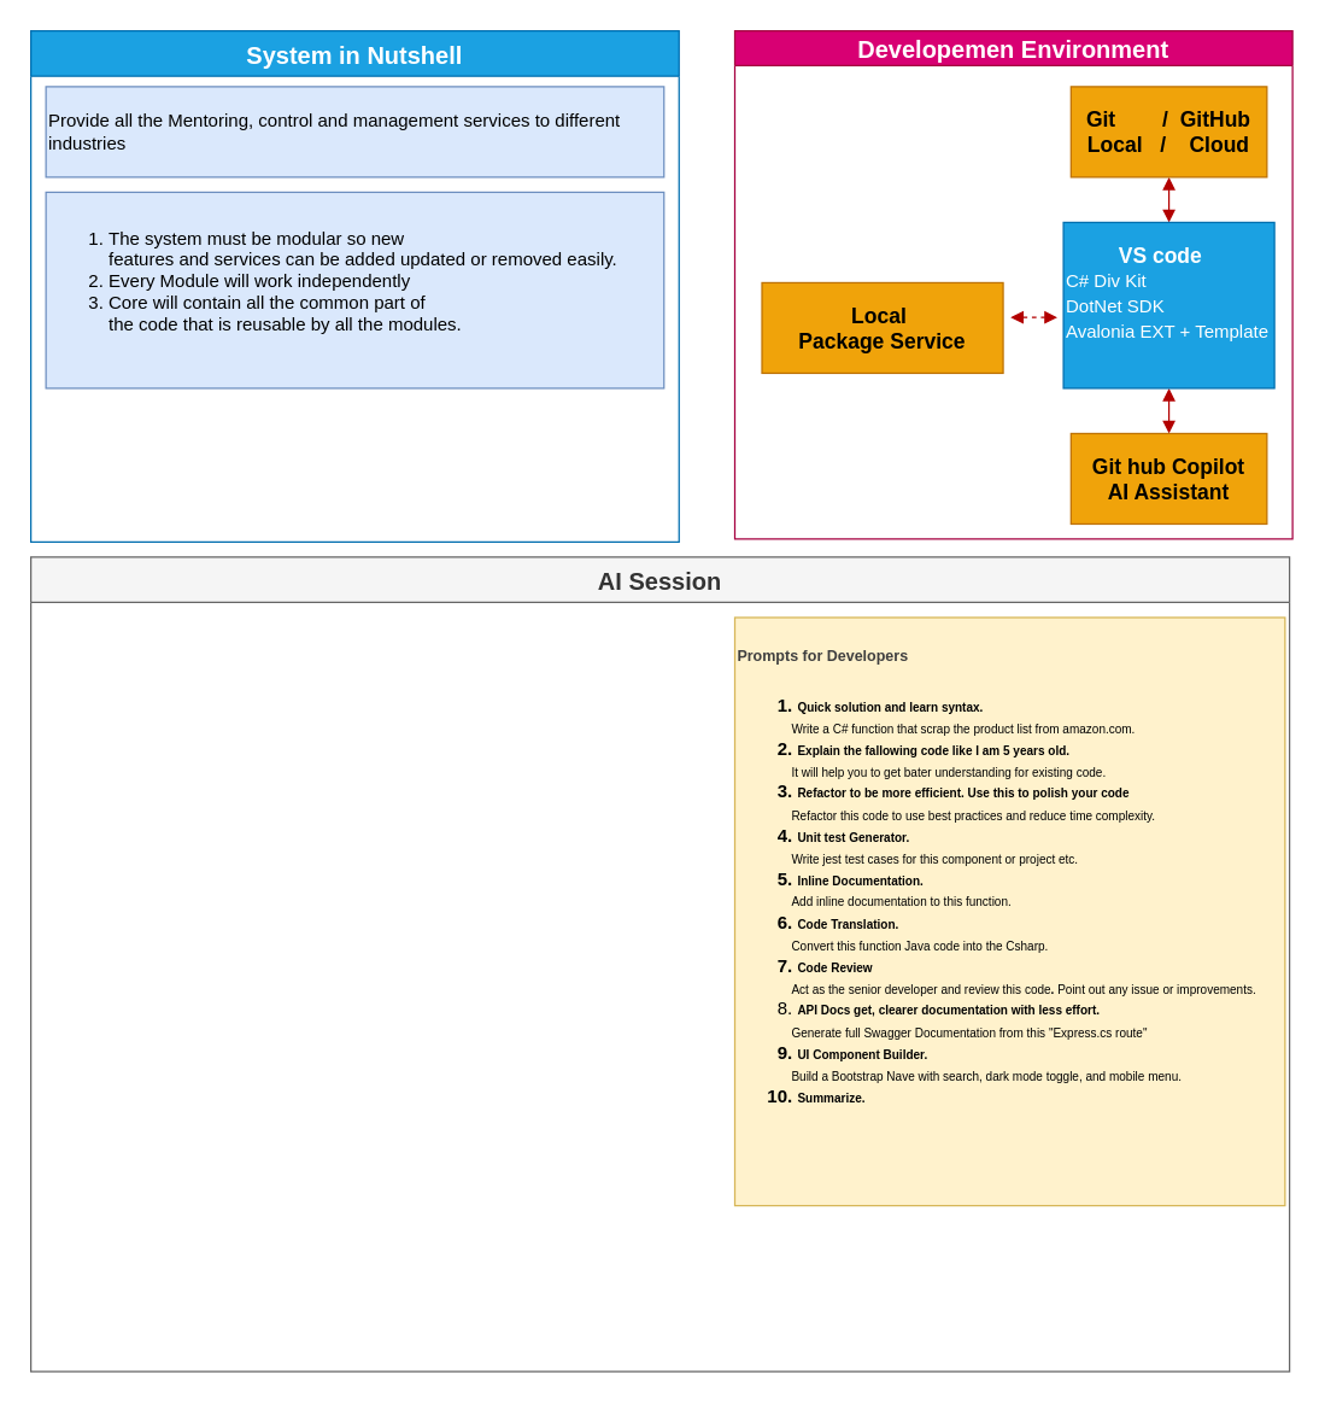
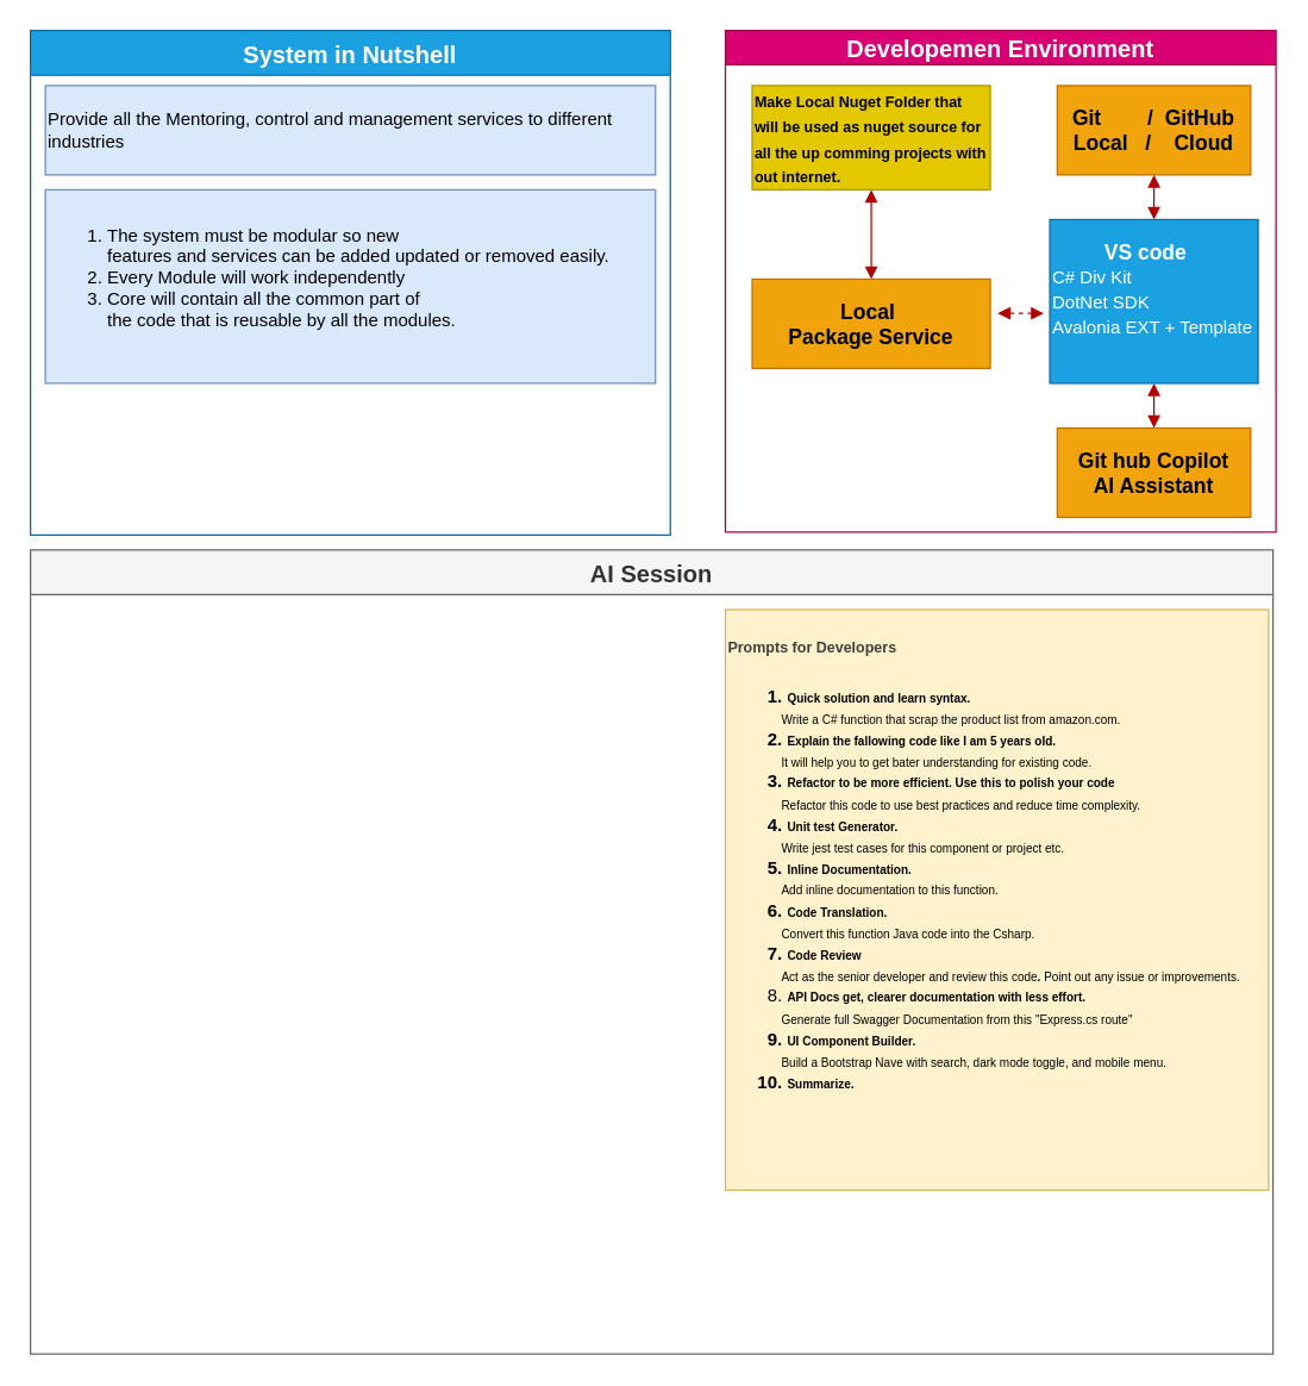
+ <mxCell id="14" value="&lt;font face=&quot;Arial&quot; style=&quot;font-size: 10px;&quot;&gt;Make Local Nuget Folder that will be used as nuget source for all the up comming projects with out internet.&lt;/font&gt;" style="whiteSpace=wrap;html=1;fontSize=14;rounded=0;fontStyle=1;fillColor=#e3c800;fontColor=#000000;strokeColor=#B09500;align=left;" parent="5" vertex="1"><mxGeometry x="18" y="37" width="160" height="70" as="geometry" /></mxCell>
+ <mxCell id="9" value="" style="endArrow=block;html=1;startArrow=block;startFill=1;endFill=1;entryX=0.5;entryY=1;entryDx=0;entryDy=0;exitX=0.5;exitY=0;exitDx=0;exitDy=0;fillColor=#e51400;strokeColor=#B20000;" parent="5" source="12" target="14" edge="1"><mxGeometry width="100" height="100" relative="1" as="geometry"><mxPoint x="97.5" y="157" as="sourcePoint" /><mxPoint x="97.5" y="127" as="targetPoint" /></mxGeometry></mxCell>
